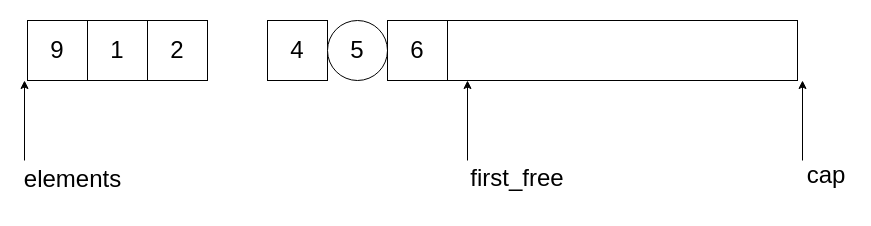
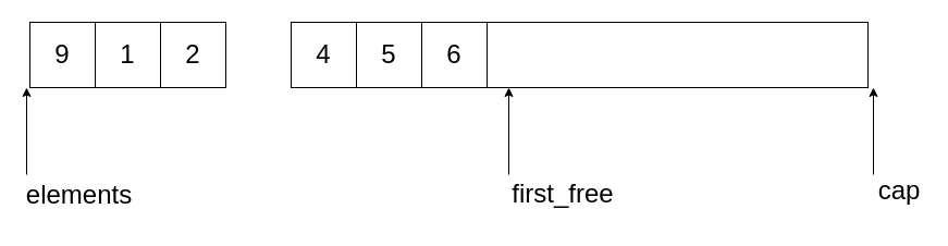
- <mxCell id="6" value="&lt;font style=&quot;font-size: 24px&quot;&gt;5&lt;/font&gt;" style="ellipse;whiteSpace=wrap;html=1;" vertex="1" parent="1"><mxGeometry x="327" y="20" width="60" height="60" as="geometry" /></mxCell>
+ <mxCell id="6" value="&lt;font style=&quot;font-size: 24px&quot;&gt;5&lt;/font&gt;" style="rounded=0;whiteSpace=wrap;html=1;" vertex="1" parent="1"><mxGeometry x="327" y="20" width="60" height="60" as="geometry" /></mxCell>
